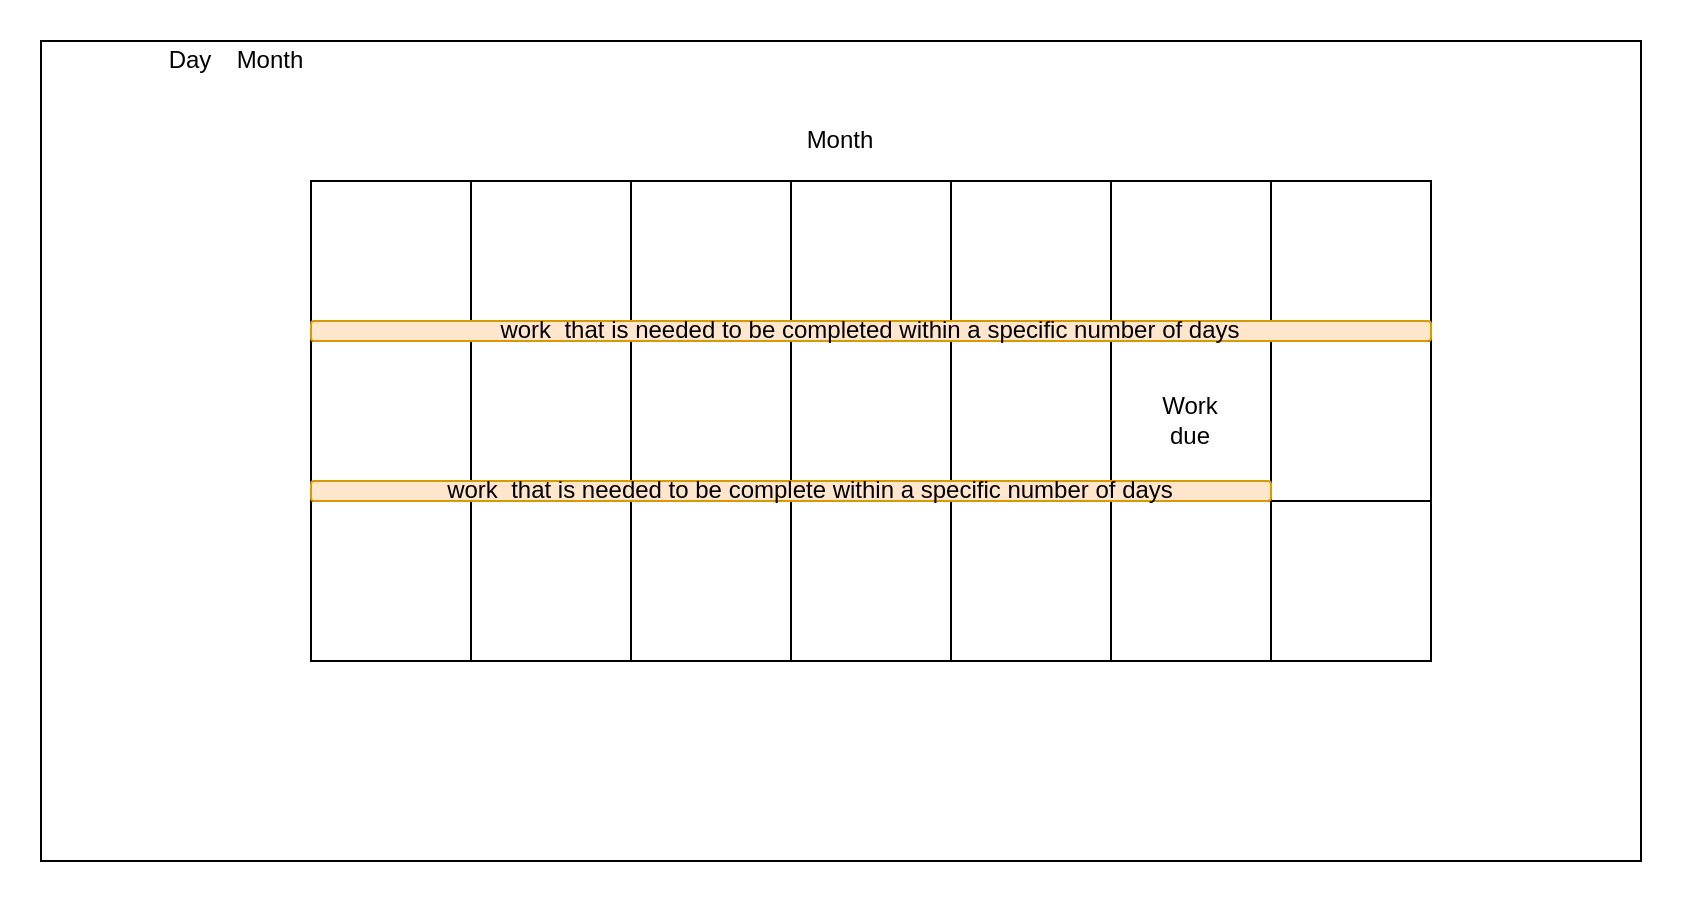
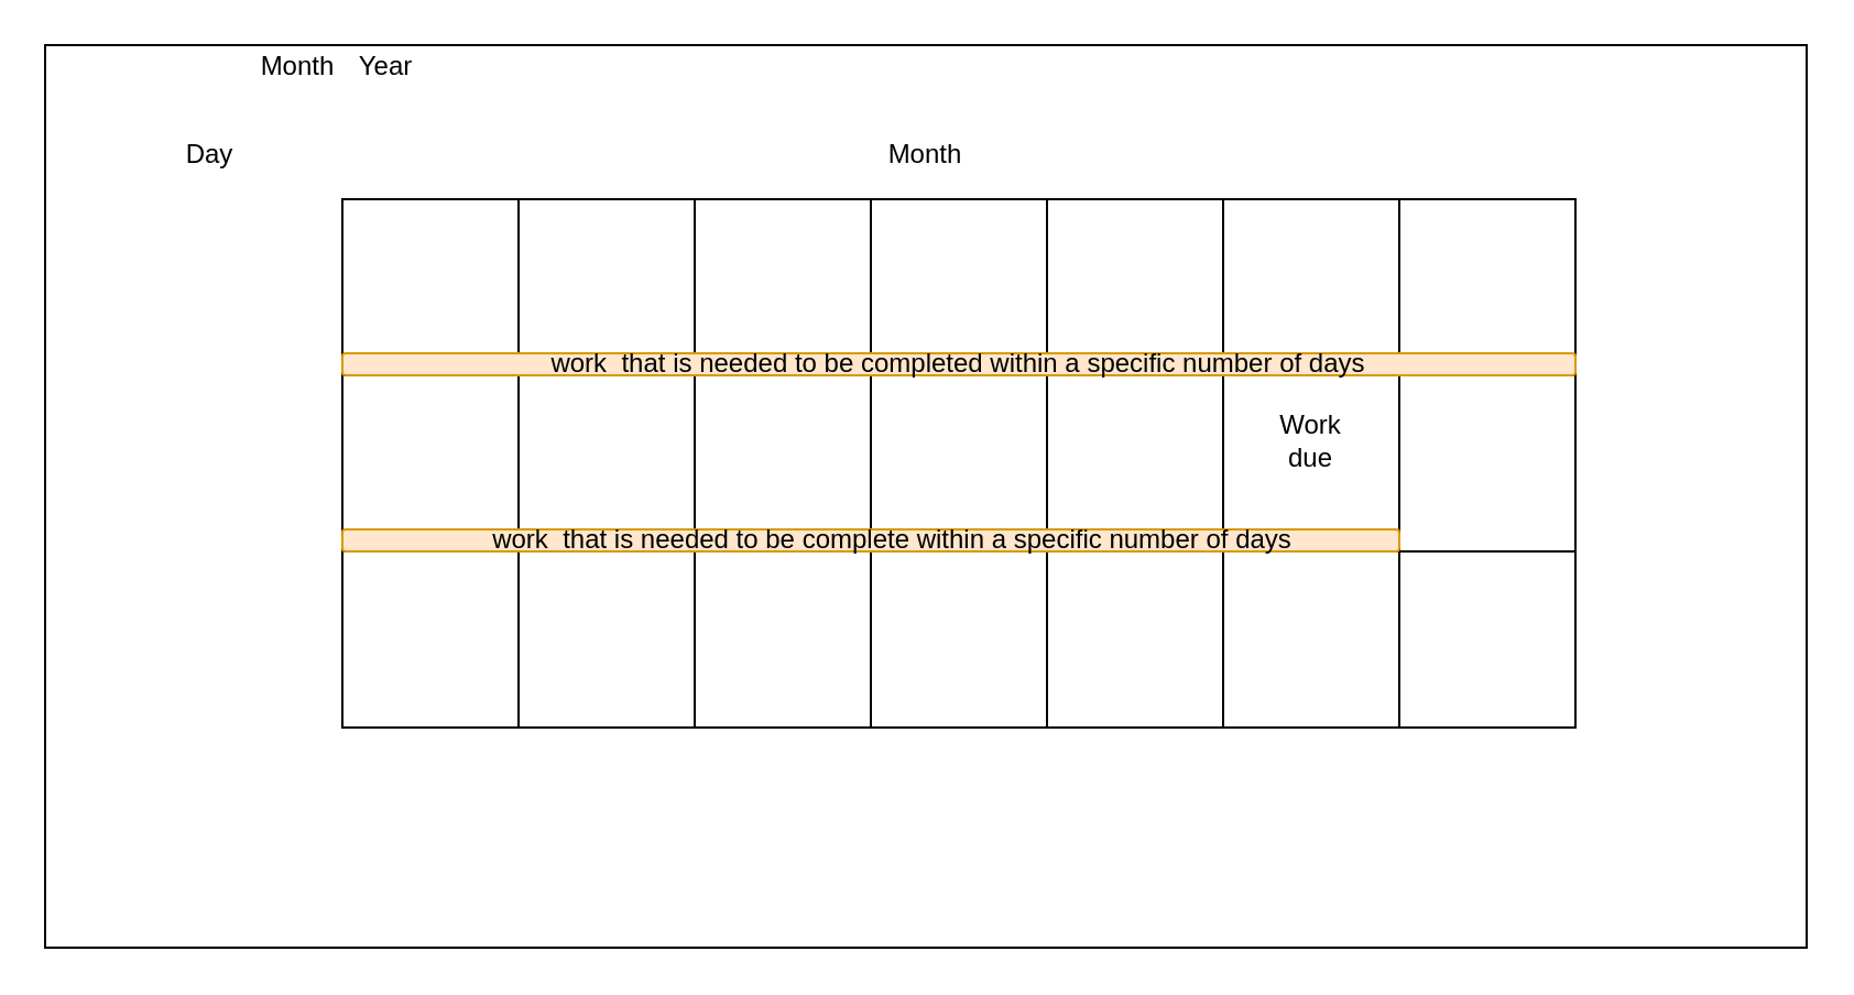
- <mxCell id="3" value="Day" style="text;html=1;strokeColor=none;fillColor=none;align=center;verticalAlign=middle;whiteSpace=wrap;rounded=0;" vertex="1" parent="1"><mxGeometry x="75" y="20" width="40" height="20" as="geometry" /></mxCell>
+ <mxCell id="3" value="Day" style="text;html=1;strokeColor=none;fillColor=none;align=center;verticalAlign=middle;whiteSpace=wrap;rounded=0;" vertex="1" parent="1"><mxGeometry x="75" y="60" width="40" height="20" as="geometry" /></mxCell>
+ <mxCell id="5" value="Year" style="text;html=1;strokeColor=none;fillColor=none;align=center;verticalAlign=middle;whiteSpace=wrap;rounded=0;" vertex="1" parent="1"><mxGeometry x="155" y="20" width="40" height="20" as="geometry" /></mxCell>
- <mxCell id="28" value="Work due" style="text;html=1;strokeColor=none;fillColor=none;align=center;verticalAlign=middle;whiteSpace=wrap;rounded=0;" vertex="1" parent="1"><mxGeometry x="575" y="200" width="40" height="20" as="geometry" /></mxCell>
+ <mxCell id="28" value="Work due" style="text;html=1;strokeColor=none;fillColor=none;align=center;verticalAlign=middle;whiteSpace=wrap;rounded=0;" vertex="1" parent="1"><mxGeometry x="575" y="190" width="40" height="20" as="geometry" /></mxCell>
